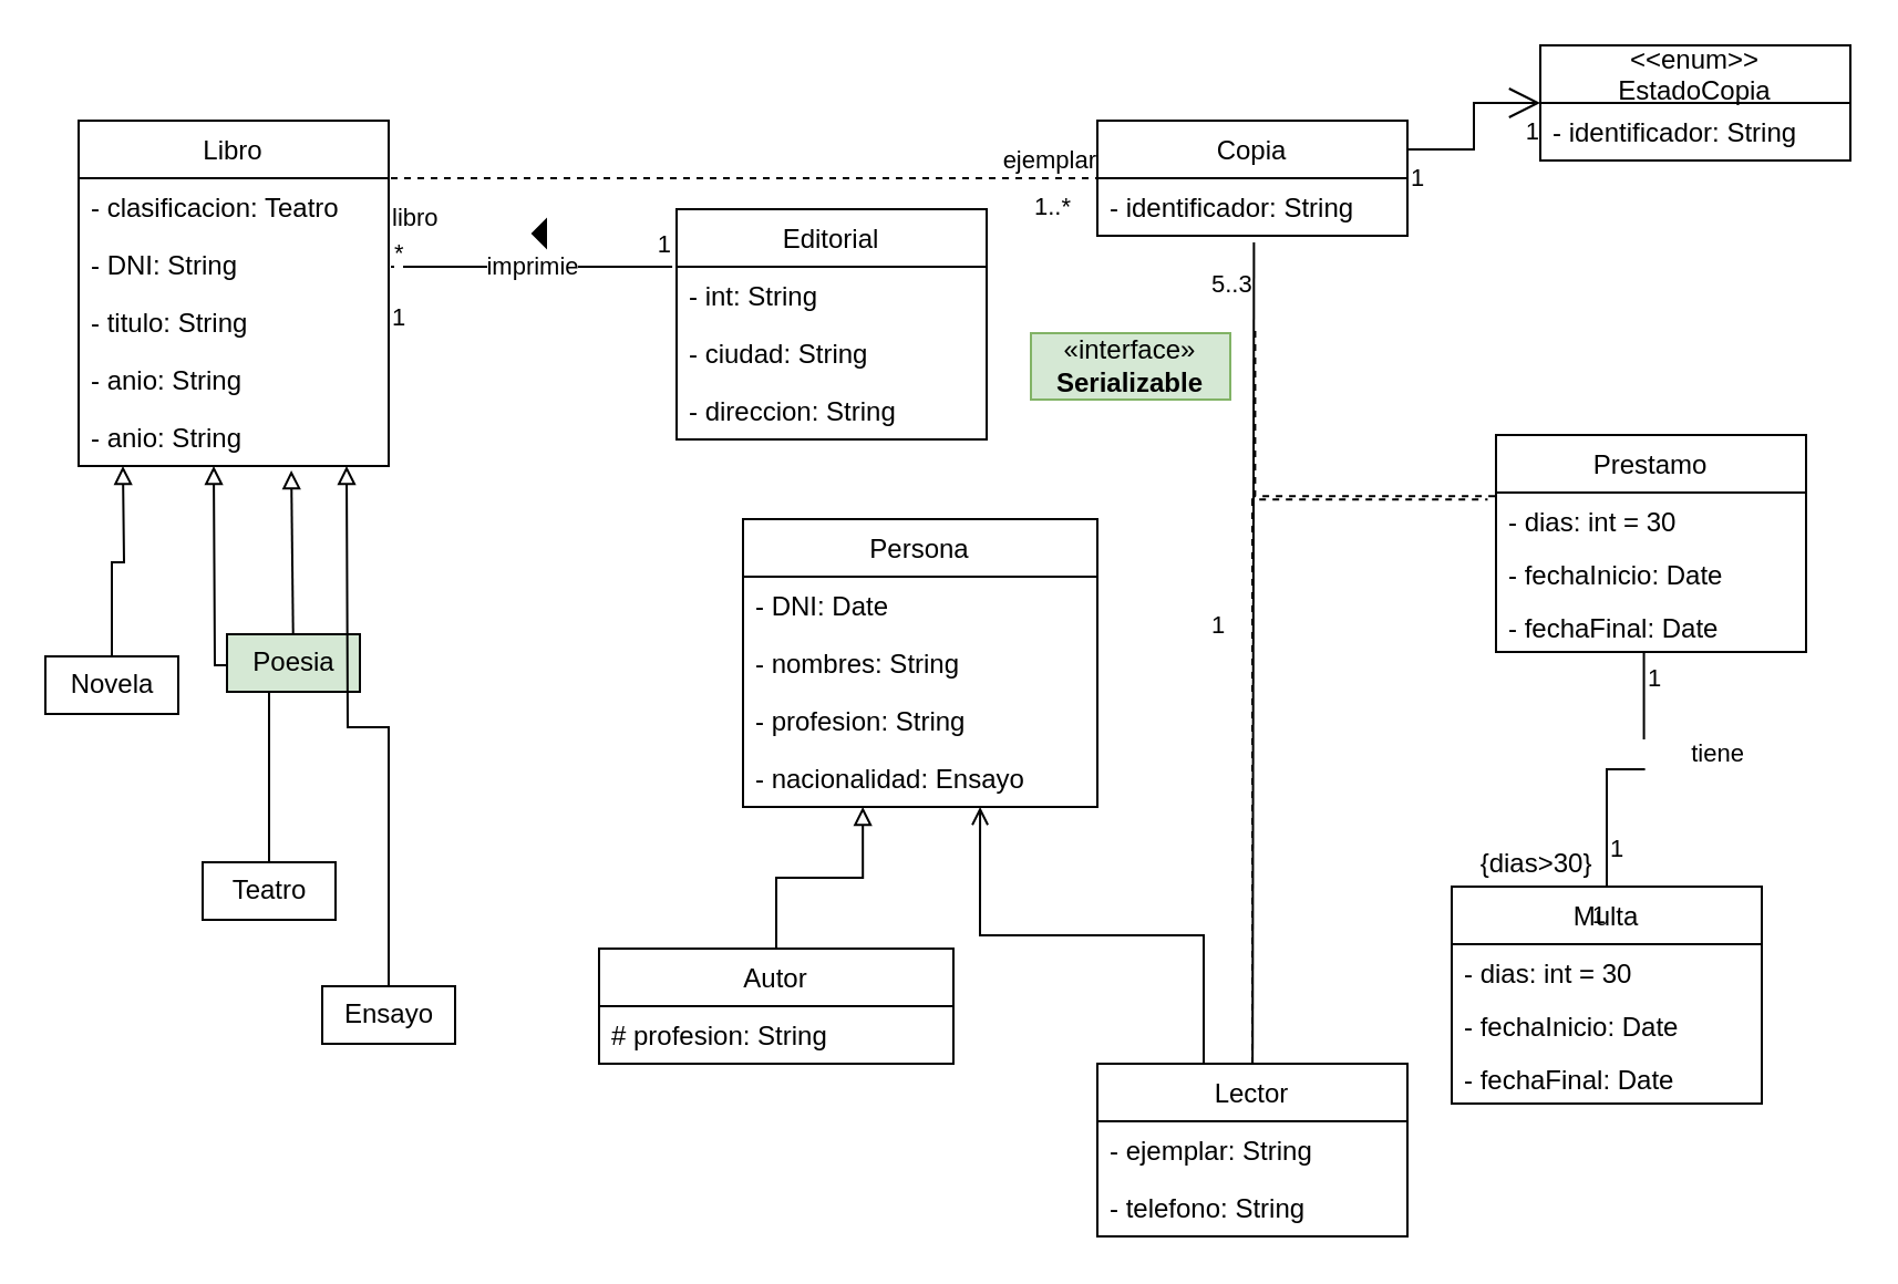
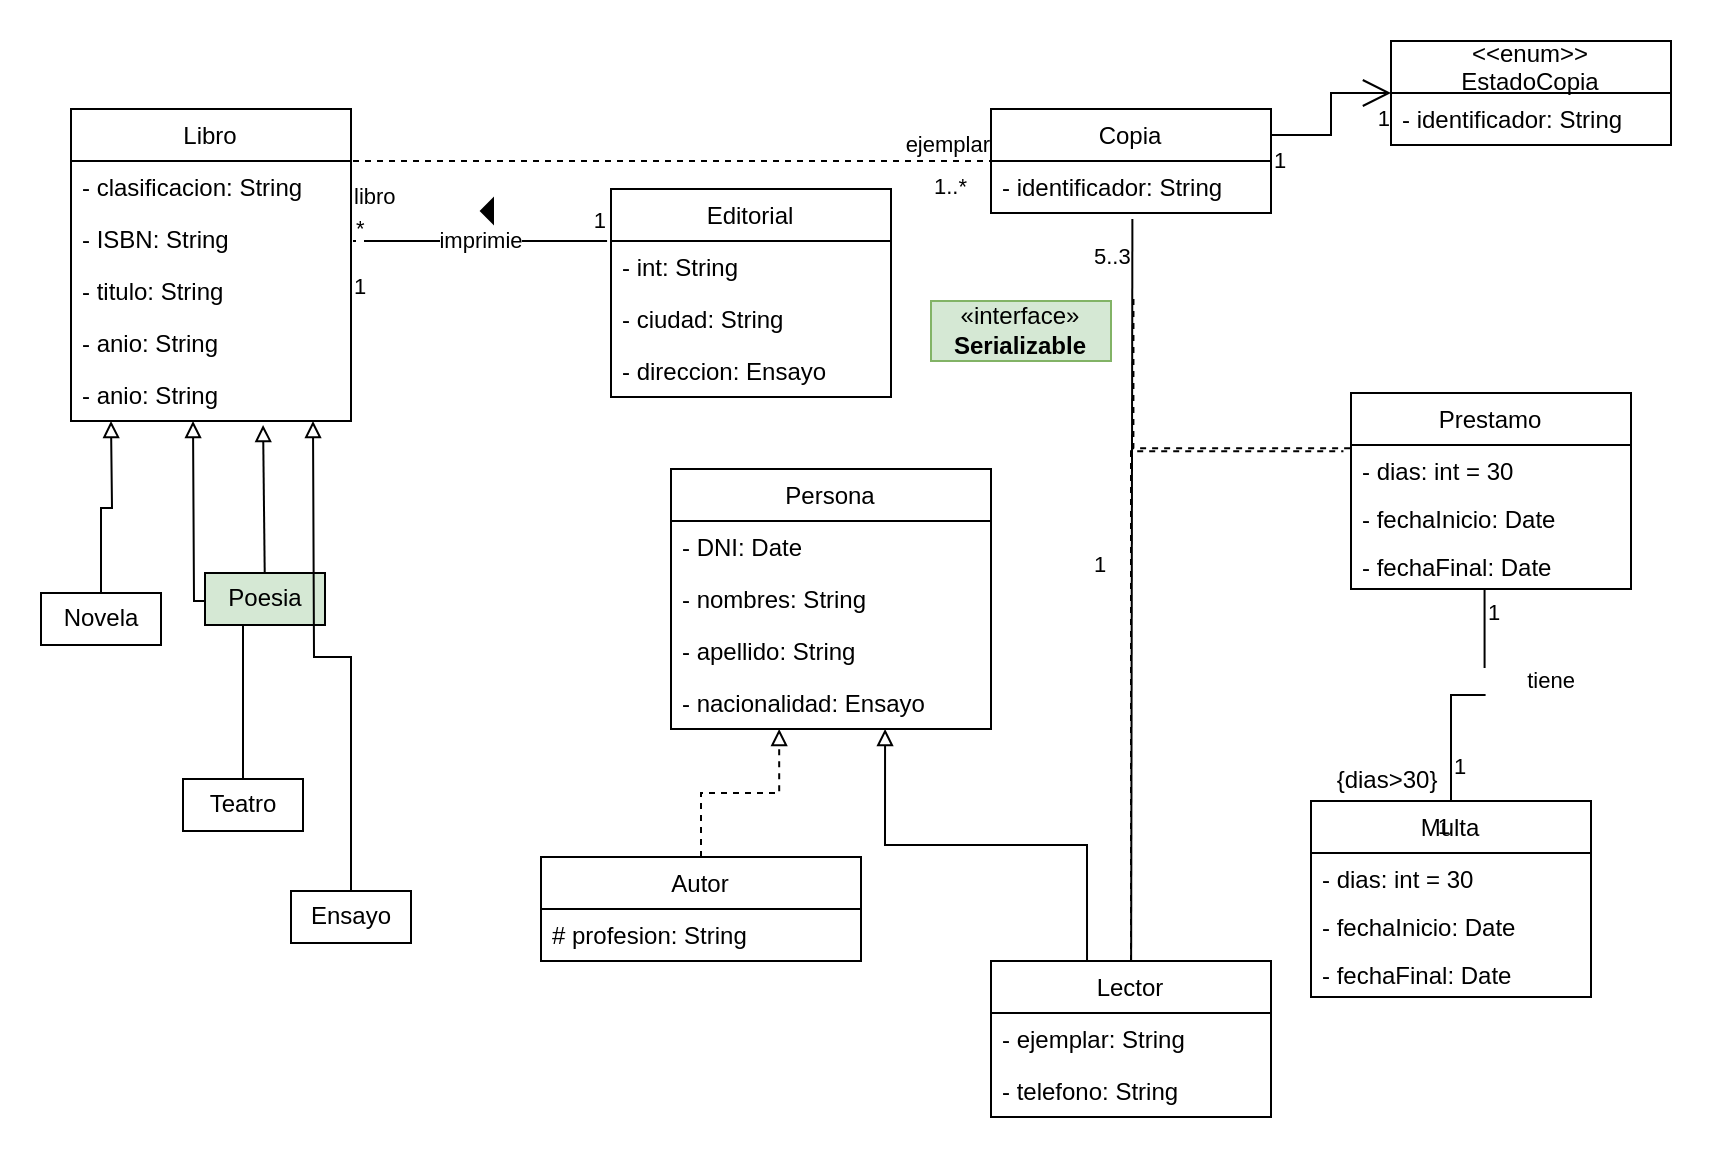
- <mxCell id="3" value="- clasificacion: Teatro" style="text;strokeColor=none;fillColor=none;align=left;verticalAlign=top;spacingLeft=4;spacingRight=4;overflow=hidden;rotatable=0;points=[[0,0.5],[1,0.5]];portConstraint=eastwest;" parent="2" vertex="1"><mxGeometry y="26" width="140" height="26" as="geometry" /></mxCell>
+ <mxCell id="3" value="- clasificacion: String" style="text;strokeColor=none;fillColor=none;align=left;verticalAlign=top;spacingLeft=4;spacingRight=4;overflow=hidden;rotatable=0;points=[[0,0.5],[1,0.5]];portConstraint=eastwest;" parent="2" vertex="1"><mxGeometry y="26" width="140" height="26" as="geometry" /></mxCell>
- <mxCell id="4" value="- DNI: String" style="text;strokeColor=none;fillColor=none;align=left;verticalAlign=top;spacingLeft=4;spacingRight=4;overflow=hidden;rotatable=0;points=[[0,0.5],[1,0.5]];portConstraint=eastwest;" vertex="1" parent="2"><mxGeometry y="52" width="140" height="26" as="geometry" /></mxCell>
+ <mxCell id="4" value="- ISBN: String" style="text;strokeColor=none;fillColor=none;align=left;verticalAlign=top;spacingLeft=4;spacingRight=4;overflow=hidden;rotatable=0;points=[[0,0.5],[1,0.5]];portConstraint=eastwest;" vertex="1" parent="2"><mxGeometry y="52" width="140" height="26" as="geometry" /></mxCell>
- <mxCell id="14" value="- direccion: String" style="text;strokeColor=none;fillColor=none;align=left;verticalAlign=top;spacingLeft=4;spacingRight=4;overflow=hidden;rotatable=0;points=[[0,0.5],[1,0.5]];portConstraint=eastwest;" parent="11" vertex="1"><mxGeometry y="78" width="140" height="26" as="geometry" /></mxCell>
+ <mxCell id="14" value="- direccion: Ensayo" style="text;strokeColor=none;fillColor=none;align=left;verticalAlign=top;spacingLeft=4;spacingRight=4;overflow=hidden;rotatable=0;points=[[0,0.5],[1,0.5]];portConstraint=eastwest;" parent="11" vertex="1"><mxGeometry y="78" width="140" height="26" as="geometry" /></mxCell>
- <mxCell id="64" value="- profesion: String" style="text;strokeColor=none;fillColor=none;align=left;verticalAlign=top;spacingLeft=4;spacingRight=4;overflow=hidden;rotatable=0;points=[[0,0.5],[1,0.5]];portConstraint=eastwest;" vertex="1" parent="61"><mxGeometry y="78" width="160" height="26" as="geometry" /></mxCell>
+ <mxCell id="64" value="- apellido: String" style="text;strokeColor=none;fillColor=none;align=left;verticalAlign=top;spacingLeft=4;spacingRight=4;overflow=hidden;rotatable=0;points=[[0,0.5],[1,0.5]];portConstraint=eastwest;" vertex="1" parent="61"><mxGeometry y="78" width="160" height="26" as="geometry" /></mxCell>
- <mxCell id="44" style="edgeStyle=orthogonalEdgeStyle;rounded=0;orthogonalLoop=1;jettySize=auto;html=1;entryX=0.669;entryY=1;entryDx=0;entryDy=0;entryPerimeter=0;endArrow=open;endFill=0;exitX=0.343;exitY=0;exitDx=0;exitDy=0;exitPerimeter=0;" edge="1" parent="1" source="45" target="65"><mxGeometry relative="1" as="geometry"><mxPoint x="442.04" y="390" as="targetPoint" /></mxGeometry></mxCell>
+ <mxCell id="44" style="edgeStyle=orthogonalEdgeStyle;rounded=0;orthogonalLoop=1;jettySize=auto;html=1;entryX=0.669;entryY=1;entryDx=0;entryDy=0;entryPerimeter=0;endArrow=block;endFill=0;exitX=0.343;exitY=0;exitDx=0;exitDy=0;exitPerimeter=0;" edge="1" parent="1" source="45" target="65"><mxGeometry relative="1" as="geometry"><mxPoint x="442.04" y="390" as="targetPoint" /></mxGeometry></mxCell>
- <mxCell id="8" style="edgeStyle=orthogonalEdgeStyle;rounded=0;orthogonalLoop=1;jettySize=auto;html=1;entryX=0.338;entryY=1;entryDx=0;entryDy=0;entryPerimeter=0;endArrow=block;endFill=0;" edge="1" parent="1" source="9" target="65"><mxGeometry relative="1" as="geometry"><mxPoint x="394.04" y="390.988" as="targetPoint" /></mxGeometry></mxCell>
+ <mxCell id="8" style="edgeStyle=orthogonalEdgeStyle;rounded=0;orthogonalLoop=1;jettySize=auto;html=1;entryX=0.338;entryY=1;entryDx=0;entryDy=0;entryPerimeter=0;endArrow=block;endFill=0;dashed=1;" edge="1" parent="1" source="9" target="65"><mxGeometry relative="1" as="geometry"><mxPoint x="394.04" y="390.988" as="targetPoint" /></mxGeometry></mxCell>
